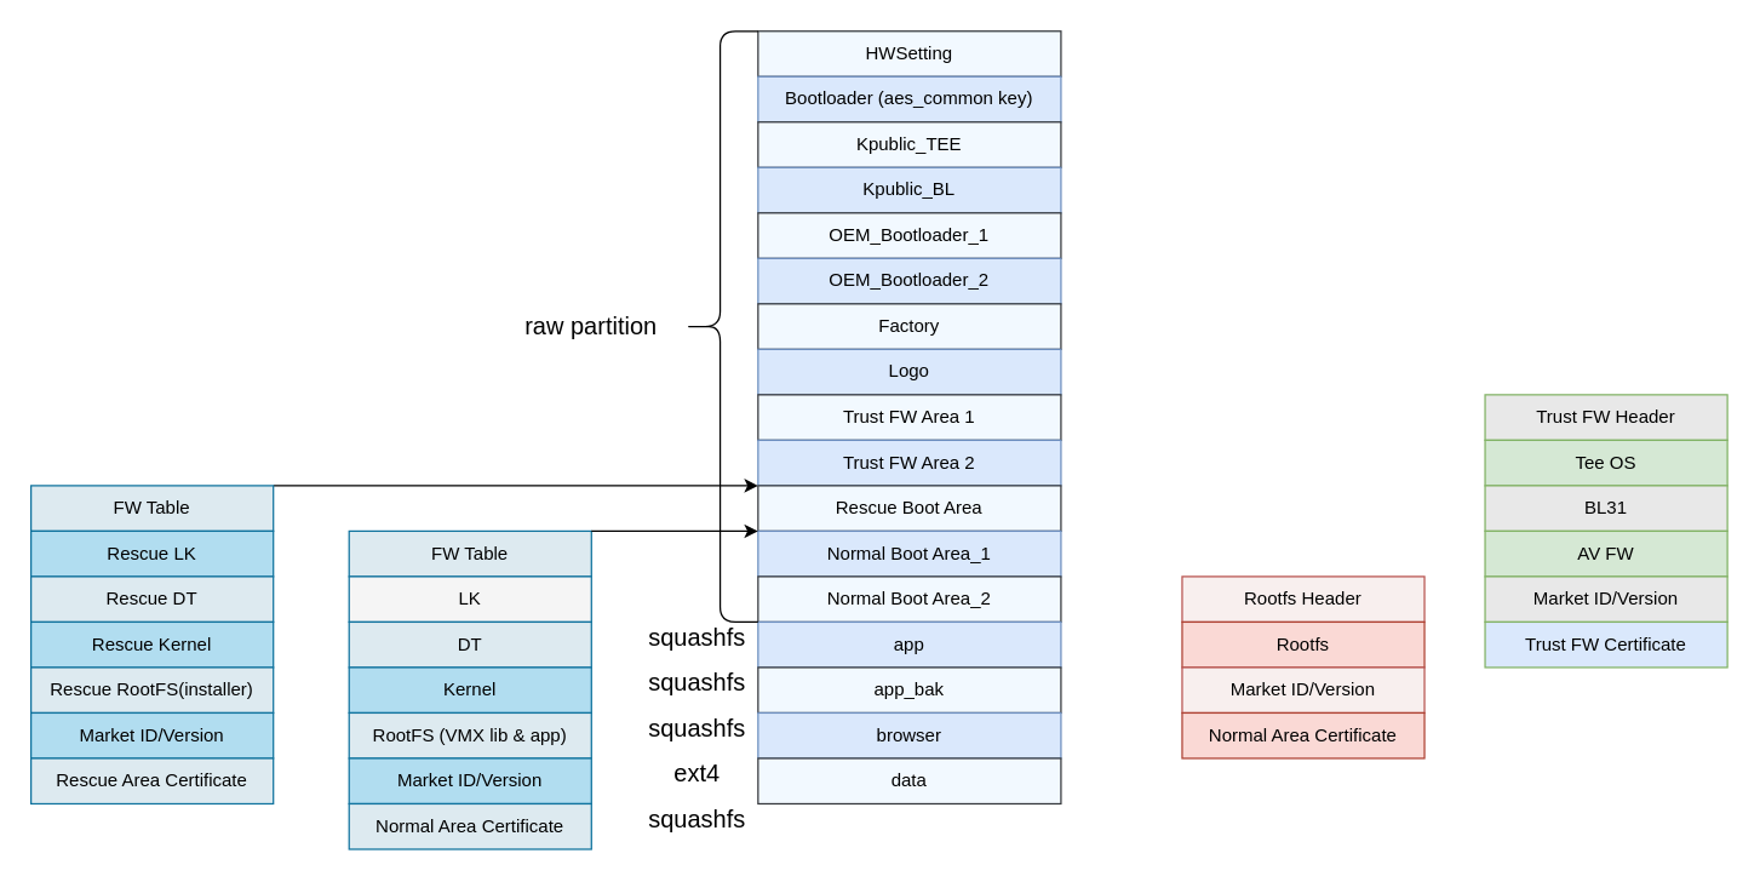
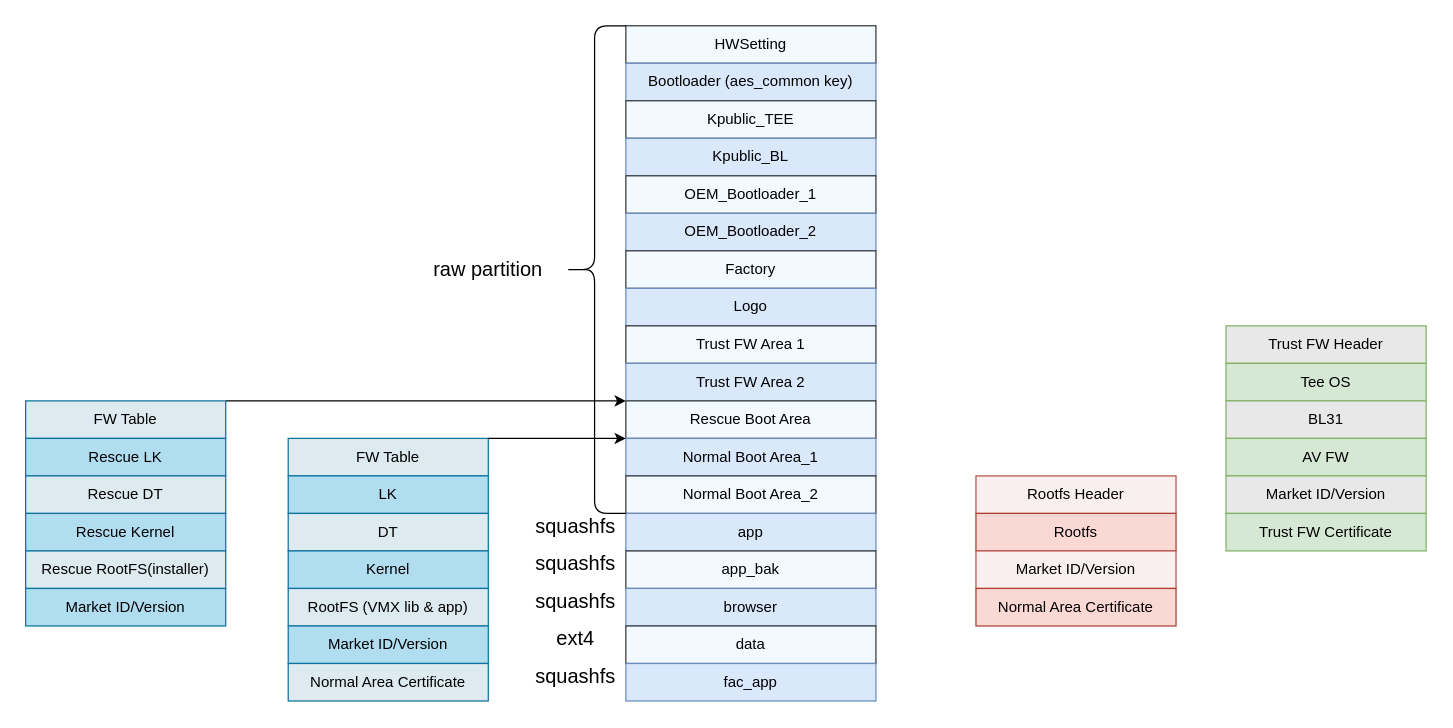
- <mxCell id="44" value="LK" style="rounded=0;whiteSpace=wrap;html=1;fillColor=#f5f5f5;strokeColor=#10739e;" vertex="1" parent="42"><mxGeometry y="30" width="160" height="30" as="geometry" /></mxCell>
+ <mxCell id="44" value="LK" style="rounded=0;whiteSpace=wrap;html=1;fillColor=#b1ddf0;strokeColor=#10739e;" vertex="1" parent="42"><mxGeometry y="30" width="160" height="30" as="geometry" /></mxCell>
- <mxCell id="28" value="Trust FW Certificate" style="rounded=0;whiteSpace=wrap;html=1;fillColor=#dae8fc;strokeColor=#82b366;" parent="22" vertex="1"><mxGeometry y="150" width="160" height="30" as="geometry" /></mxCell>
+ <mxCell id="28" value="Trust FW Certificate" style="rounded=0;whiteSpace=wrap;html=1;fillColor=#d5e8d4;strokeColor=#82b366;" parent="22" vertex="1"><mxGeometry y="150" width="160" height="30" as="geometry" /></mxCell>
- <mxCell id="41" value="Rescue Area Certificate" style="rounded=0;whiteSpace=wrap;html=1;fillColor=#DDEAF0;strokeColor=#10739e;" parent="34" vertex="1"><mxGeometry y="180" width="160" height="30" as="geometry" /></mxCell>
+ <mxCell id="21" value="fac_app" style="rounded=0;whiteSpace=wrap;html=1;fillColor=#dae8fc;strokeColor=#6c8ebf;" parent="3" vertex="1"><mxGeometry y="510" width="200" height="30" as="geometry" /></mxCell>
